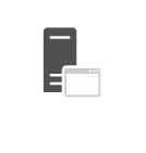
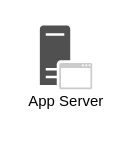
+ <mxCell id="4" value="App Server" style="text;html=1;strokeColor=none;fillColor=none;align=center;verticalAlign=middle;whiteSpace=wrap;rounded=0;" vertex="1" parent="2"><mxGeometry y="51" width="64.75" height="20" as="geometry" /></mxCell>
